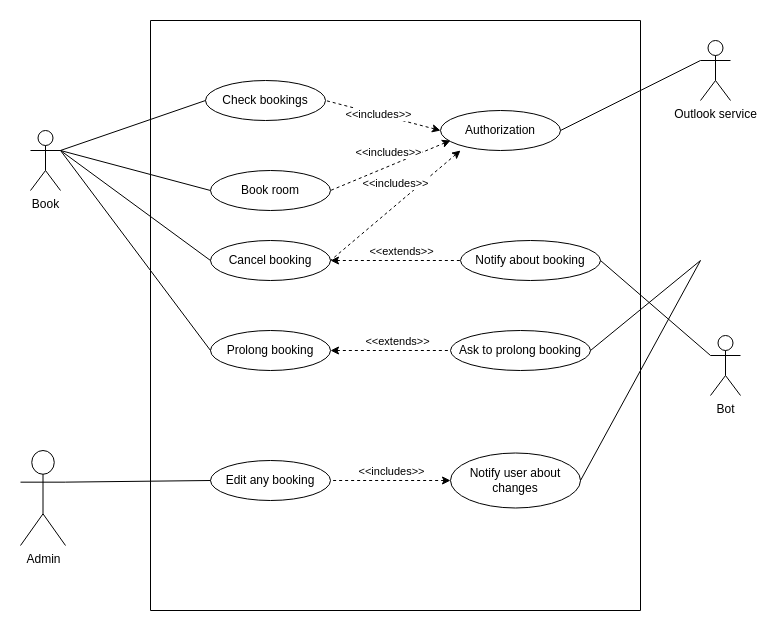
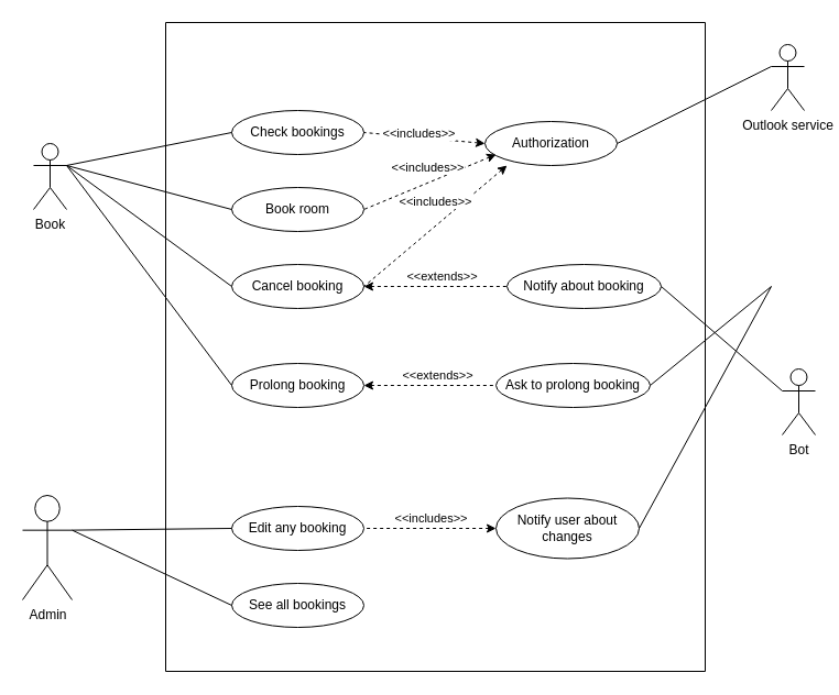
- <mxCell id="5" value="Check bookings" style="ellipse;whiteSpace=wrap;html=1;" vertex="1" parent="4"><mxGeometry x="55" y="60" width="120" height="40" as="geometry" /></mxCell>
+ <mxCell id="5" value="Check bookings" style="ellipse;whiteSpace=wrap;html=1;" vertex="1" parent="4"><mxGeometry x="60" y="80" width="120" height="40" as="geometry" /></mxCell>
+ <mxCell id="33" value="" style="endArrow=none;html=1;rounded=0;entryX=0;entryY=0.5;entryDx=0;entryDy=0;exitX=1;exitY=0.333;exitDx=0;exitDy=0;exitPerimeter=0;" edge="1" parent="1" source="3" target="10"><mxGeometry width="50" height="50" relative="1" as="geometry"><mxPoint x="20" y="640" as="sourcePoint" /><mxPoint x="70" y="590" as="targetPoint" /></mxGeometry></mxCell>
+ <mxCell id="10" value="See all bookings" style="ellipse;whiteSpace=wrap;html=1;" vertex="1" parent="4"><mxGeometry x="60" y="510" width="120" height="40" as="geometry" /></mxCell>
